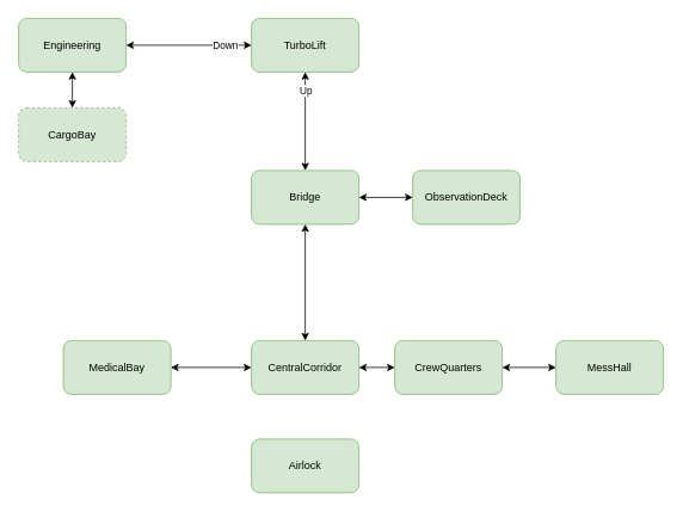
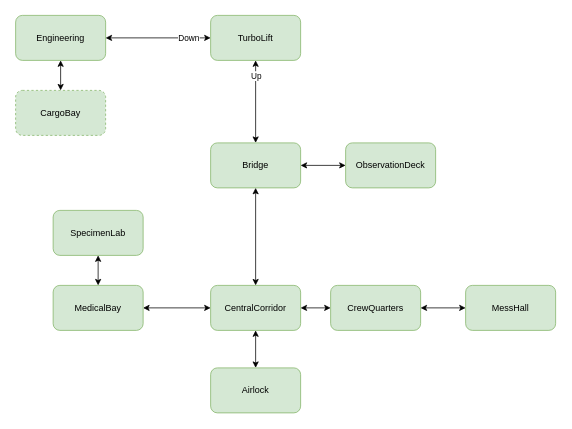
+ <mxCell id="14" value="SpecimenLab" style="rounded=1;whiteSpace=wrap;html=1;fillColor=#d5e8d4;strokeColor=#82b366;" vertex="1" parent="1"><mxGeometry x="70" y="280" width="120" height="60" as="geometry" /></mxCell>
+ <mxCell id="15" value="" style="endArrow=classic;startArrow=classic;html=1;rounded=0;" edge="1" parent="1" source="7" target="14"><mxGeometry width="50" height="50" relative="1" as="geometry"><mxPoint x="-40" y="360" as="sourcePoint" /><mxPoint x="10" y="310" as="targetPoint" /></mxGeometry></mxCell>
+ <mxCell id="4" value="" style="endArrow=classic;startArrow=classic;html=1;rounded=0;" edge="1" parent="1" source="2" target="3"><mxGeometry width="50" height="50" relative="1" as="geometry"><mxPoint x="800" y="410" as="sourcePoint" /><mxPoint x="850" y="360" as="targetPoint" /></mxGeometry></mxCell>
